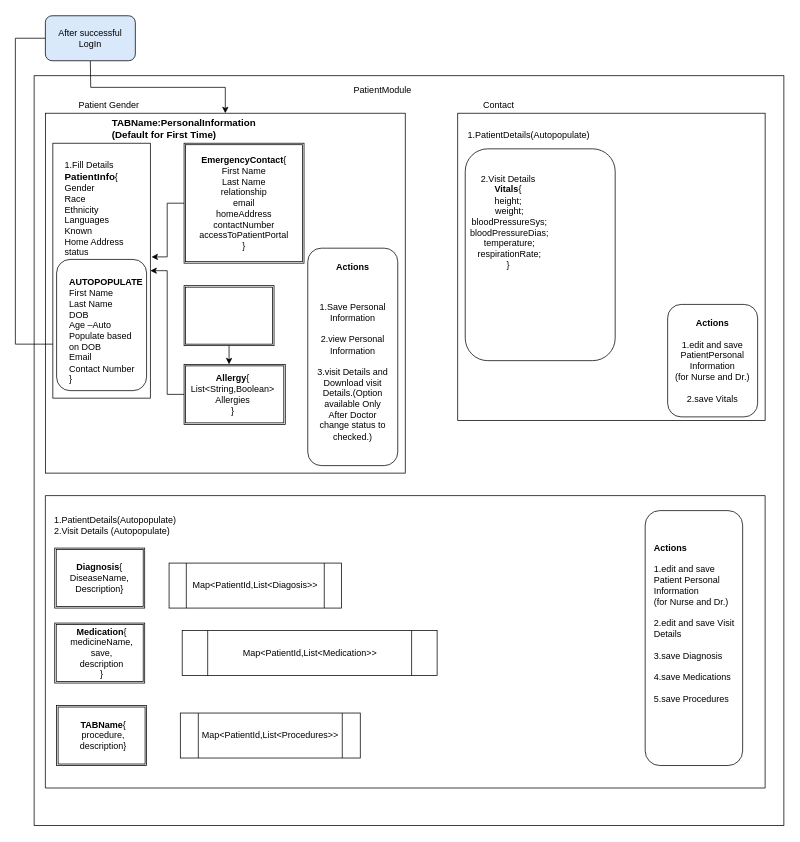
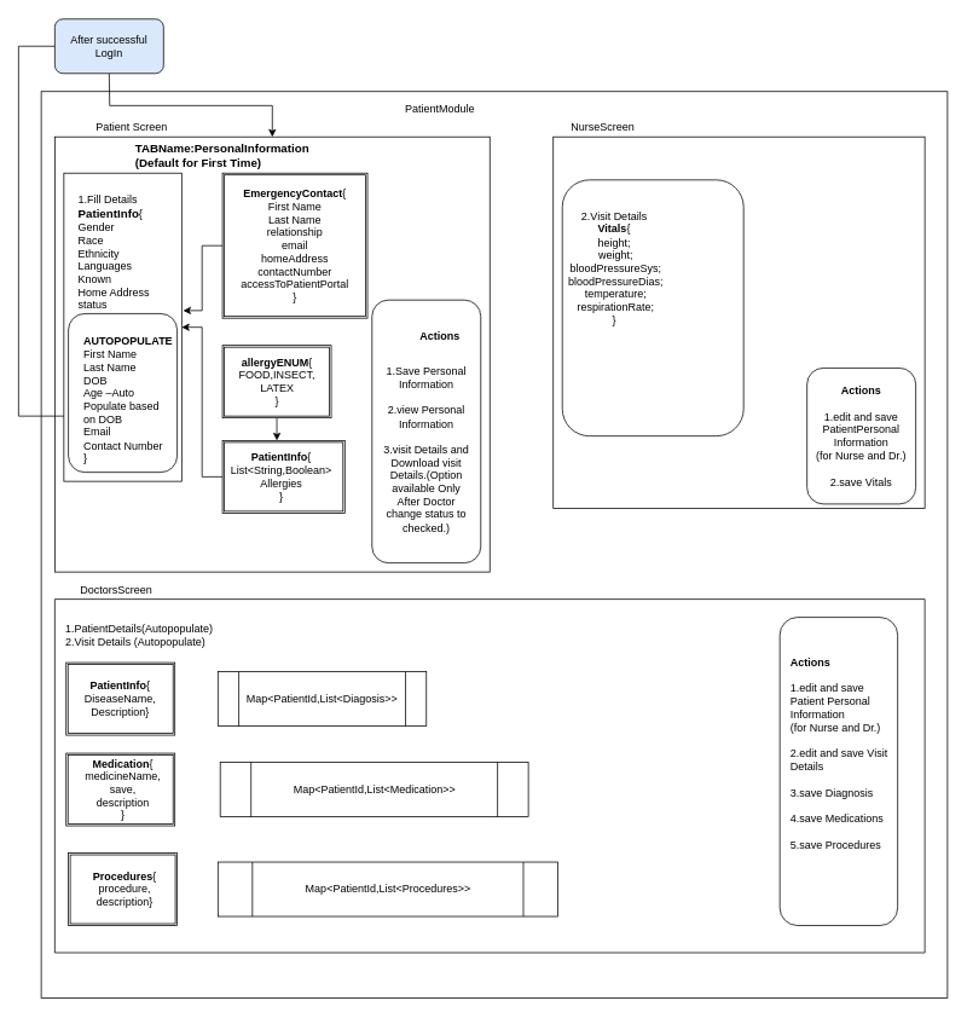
- <mxCell id="4" value="PatientModule" style="text;html=1;strokeColor=none;fillColor=none;align=center;verticalAlign=middle;whiteSpace=wrap;rounded=0;" vertex="1" parent="1"><mxGeometry x="490" y="110" width="40" height="20" as="geometry" /></mxCell>
+ <mxCell id="4" value="PatientModule" style="text;html=1;strokeColor=none;fillColor=none;align=center;verticalAlign=middle;whiteSpace=wrap;rounded=0;" vertex="1" parent="1"><mxGeometry x="465" y="110" width="40" height="20" as="geometry" /></mxCell>
- <mxCell id="18" value="Patient Gender" style="text;html=1;strokeColor=none;fillColor=none;align=center;verticalAlign=middle;whiteSpace=wrap;rounded=0;" vertex="1" parent="1"><mxGeometry x="100" y="130" width="90" height="20" as="geometry" /></mxCell>
+ <mxCell id="18" value="Patient Screen" style="text;html=1;strokeColor=none;fillColor=none;align=center;verticalAlign=middle;whiteSpace=wrap;rounded=0;" vertex="1" parent="1"><mxGeometry x="100" y="130" width="90" height="20" as="geometry" /></mxCell>
- <mxCell id="19" value="Contact" style="text;html=1;strokeColor=none;fillColor=none;align=center;verticalAlign=middle;whiteSpace=wrap;rounded=0;" vertex="1" parent="1"><mxGeometry x="610" y="130" width="110" height="20" as="geometry" /></mxCell>
+ <mxCell id="19" value="NurseScreen" style="text;html=1;strokeColor=none;fillColor=none;align=center;verticalAlign=middle;whiteSpace=wrap;rounded=0;" vertex="1" parent="1"><mxGeometry x="610" y="130" width="110" height="20" as="geometry" /></mxCell>
- <mxCell id="17" value="1.PatientDetails(Autopopulate)" style="text;html=1;strokeColor=none;fillColor=none;align=center;verticalAlign=middle;whiteSpace=wrap;rounded=0;" vertex="1" parent="1"><mxGeometry x="620" y="170" width="170" height="20" as="geometry" /></mxCell>
- <mxCell id="14" value="&lt;b&gt;Actions&lt;/b&gt;" style="text;html=1;strokeColor=none;fillColor=none;align=center;verticalAlign=middle;whiteSpace=wrap;rounded=0;" vertex="1" parent="1"><mxGeometry x="450" y="345" width="40" height="20" as="geometry" /></mxCell>
+ <mxCell id="14" value="&lt;b&gt;Actions&lt;/b&gt;" style="text;html=1;strokeColor=none;fillColor=none;align=center;verticalAlign=middle;whiteSpace=wrap;rounded=0;" vertex="1" parent="1"><mxGeometry x="465" y="360" width="40" height="20" as="geometry" /></mxCell>
+ <mxCell id="24" value="&lt;b&gt;allergyENUM&lt;/b&gt;{&lt;br&gt;FOOD,INSECT,&lt;br&gt;LATEX&lt;br&gt;}" style="text;html=1;strokeColor=none;fillColor=none;align=center;verticalAlign=middle;whiteSpace=wrap;rounded=0;" vertex="1" parent="1"><mxGeometry x="262.5" y="385" width="85" height="70" as="geometry" /></mxCell>
- <mxCell id="31" value="&lt;b&gt;Allergy&lt;/b&gt;{&lt;br&gt;List&amp;lt;String,Boolean&amp;gt; Allergies&lt;br&gt;}" style="text;html=1;strokeColor=none;fillColor=none;align=center;verticalAlign=middle;whiteSpace=wrap;rounded=0;" vertex="1" parent="1"><mxGeometry x="245" y="500" width="130" height="50" as="geometry" /></mxCell>
+ <mxCell id="31" value="&lt;b&gt;PatientInfo&lt;/b&gt;{&lt;br&gt;List&amp;lt;String,Boolean&amp;gt; Allergies&lt;br&gt;}" style="text;html=1;strokeColor=none;fillColor=none;align=center;verticalAlign=middle;whiteSpace=wrap;rounded=0;" vertex="1" parent="1"><mxGeometry x="245" y="500" width="130" height="50" as="geometry" /></mxCell>
+ <mxCell id="34" value="DoctorsScreen" style="text;html=1;strokeColor=none;fillColor=none;align=center;verticalAlign=middle;whiteSpace=wrap;rounded=0;" vertex="1" parent="1"><mxGeometry x="72.5" y="640" width="110" height="20" as="geometry" /></mxCell>
- <mxCell id="43" value="&lt;b&gt;Diagnosis&lt;/b&gt;{&lt;br&gt;DiseaseName,&lt;br&gt;Description}" style="text;html=1;strokeColor=none;fillColor=none;align=center;verticalAlign=middle;whiteSpace=wrap;rounded=0;" vertex="1" parent="1"><mxGeometry x="80" y="740" width="105" height="60" as="geometry" /></mxCell>
+ <mxCell id="43" value="&lt;b&gt;PatientInfo&lt;/b&gt;{&lt;br&gt;DiseaseName,&lt;br&gt;Description}" style="text;html=1;strokeColor=none;fillColor=none;align=center;verticalAlign=middle;whiteSpace=wrap;rounded=0;" vertex="1" parent="1"><mxGeometry x="80" y="740" width="105" height="60" as="geometry" /></mxCell>
- <mxCell id="44" value="Map&amp;lt;PatientId,List&amp;lt;Diagosis&amp;gt;&amp;gt;" style="shape=process;whiteSpace=wrap;html=1;backgroundOutline=1;" vertex="1" parent="1"><mxGeometry x="225" y="750" width="230" height="60" as="geometry" /></mxCell>
+ <mxCell id="44" value="Map&amp;lt;PatientId,List&amp;lt;Diagosis&amp;gt;&amp;gt;" style="shape=process;whiteSpace=wrap;html=1;backgroundOutline=1;" vertex="1" parent="1"><mxGeometry x="240" y="740" width="230" height="60" as="geometry" /></mxCell>
- <mxCell id="41" value="&lt;b&gt;TABName&lt;/b&gt;{&lt;br&gt;procedure,&lt;br&gt;description}" style="text;html=1;strokeColor=none;fillColor=none;align=center;verticalAlign=middle;whiteSpace=wrap;rounded=0;" vertex="1" parent="1"><mxGeometry x="85" y="950" width="105" height="60" as="geometry" /></mxCell>
+ <mxCell id="41" value="&lt;b&gt;Procedures&lt;/b&gt;{&lt;br&gt;procedure,&lt;br&gt;description}" style="text;html=1;strokeColor=none;fillColor=none;align=center;verticalAlign=middle;whiteSpace=wrap;rounded=0;" vertex="1" parent="1"><mxGeometry x="85" y="950" width="105" height="60" as="geometry" /></mxCell>
- <mxCell id="46" value="Map&amp;lt;PatientId,List&amp;lt;Procedures&amp;gt;&amp;gt;" style="shape=process;whiteSpace=wrap;html=1;backgroundOutline=1;" vertex="1" parent="1"><mxGeometry x="240" y="950" width="240" height="60" as="geometry" /></mxCell>
+ <mxCell id="46" value="Map&amp;lt;PatientId,List&amp;lt;Procedures&amp;gt;&amp;gt;" style="shape=process;whiteSpace=wrap;html=1;backgroundOutline=1;" vertex="1" parent="1"><mxGeometry x="240" y="950" width="375" height="60" as="geometry" /></mxCell>
